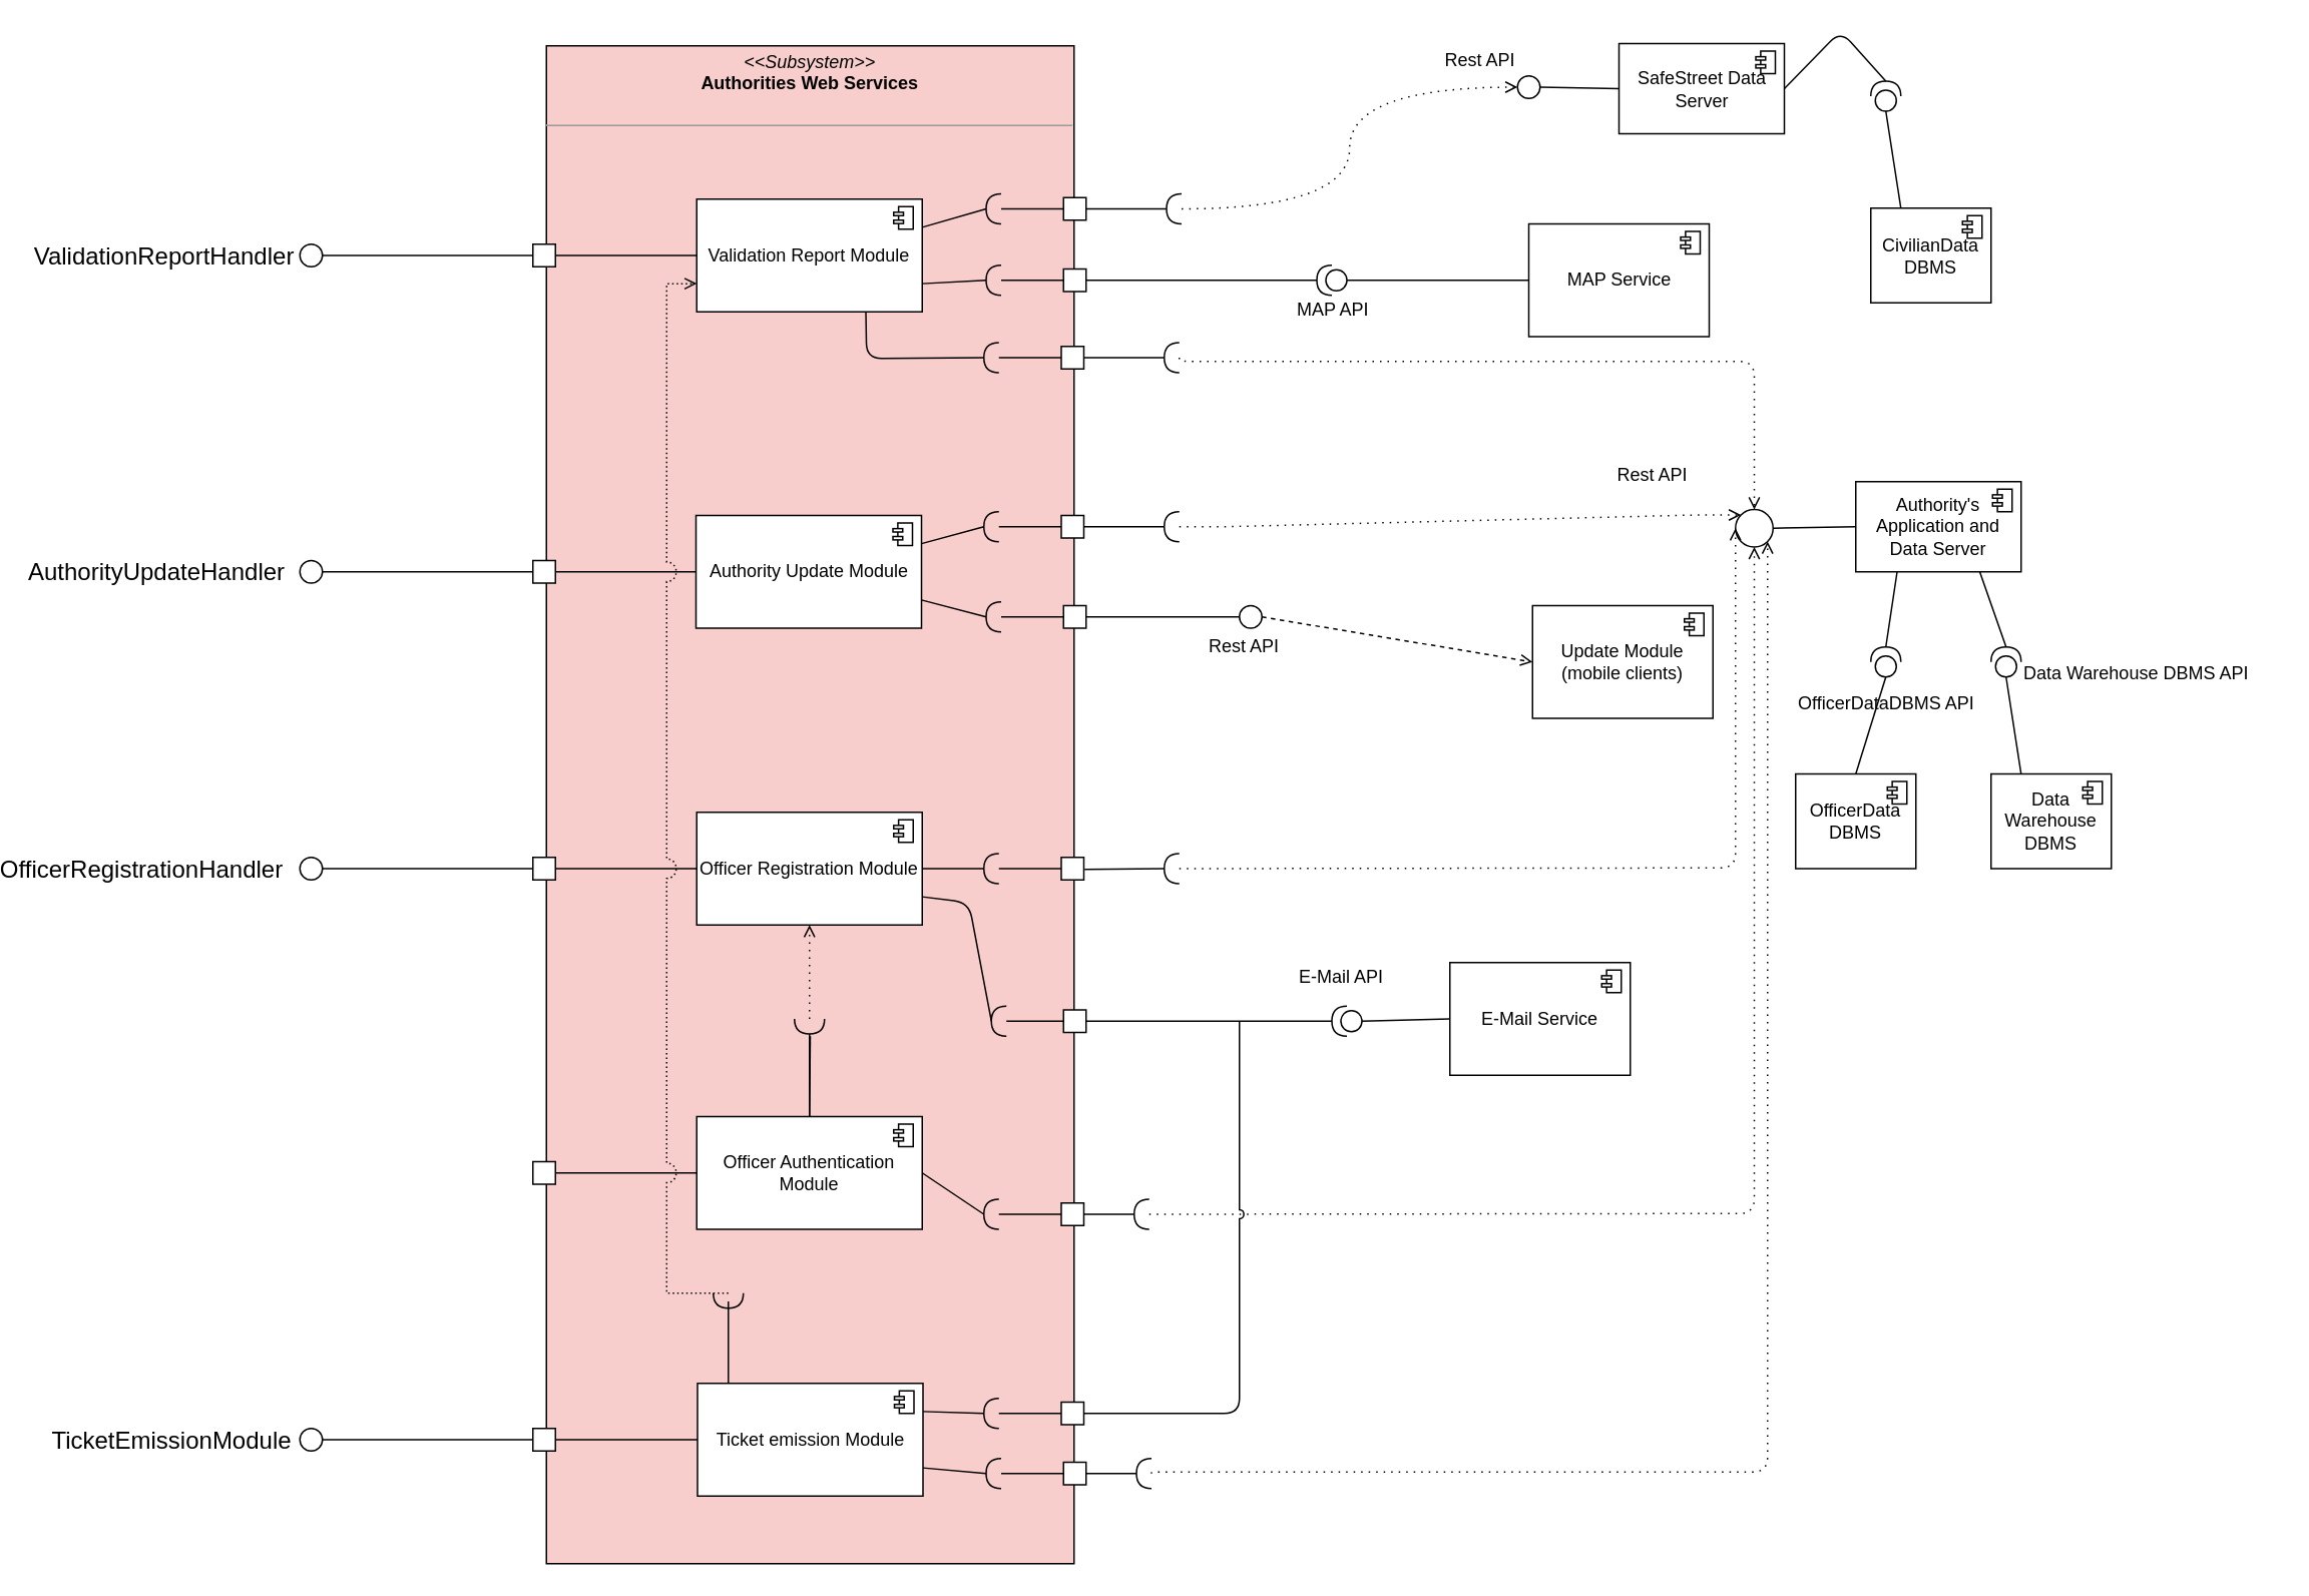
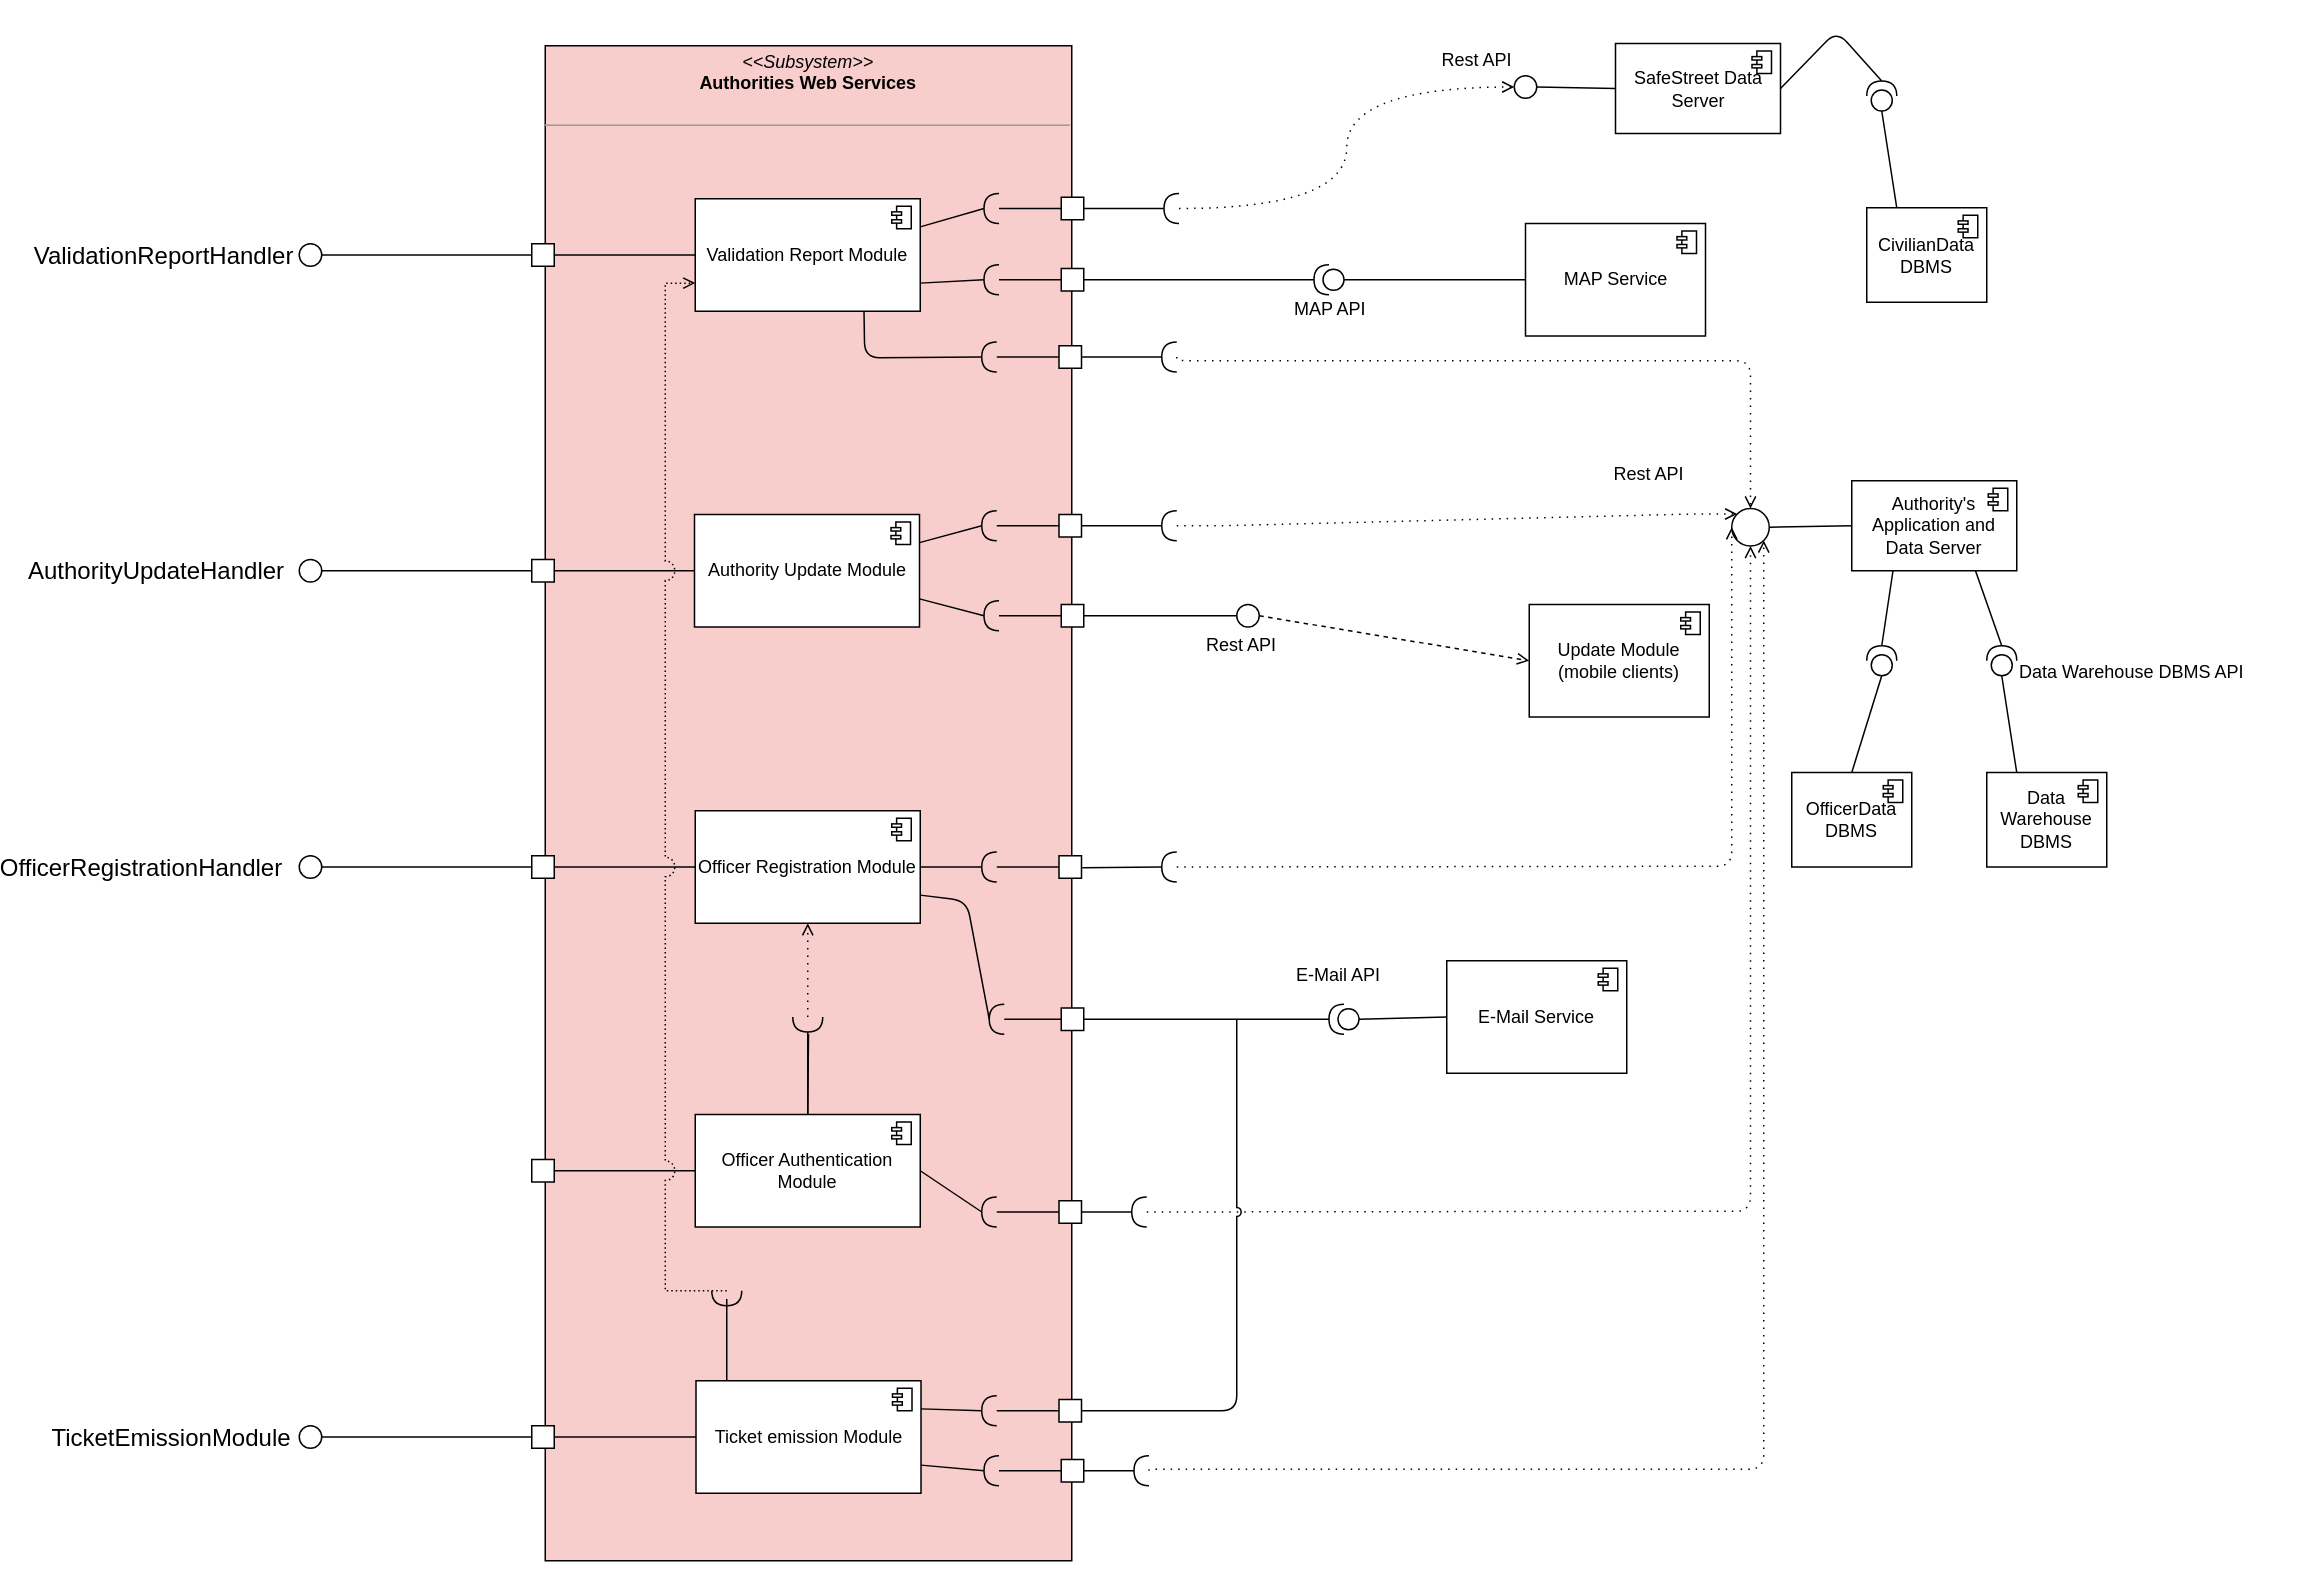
- <mxCell id="124" value="OfficerDataDBMS API" style="text;html=1;resizable=0;points=[];autosize=1;align=left;verticalAlign=top;spacingTop=-4;" parent="1" vertex="1"><mxGeometry x="1175" y="457.5" width="130" height="20" as="geometry" /></mxCell>
